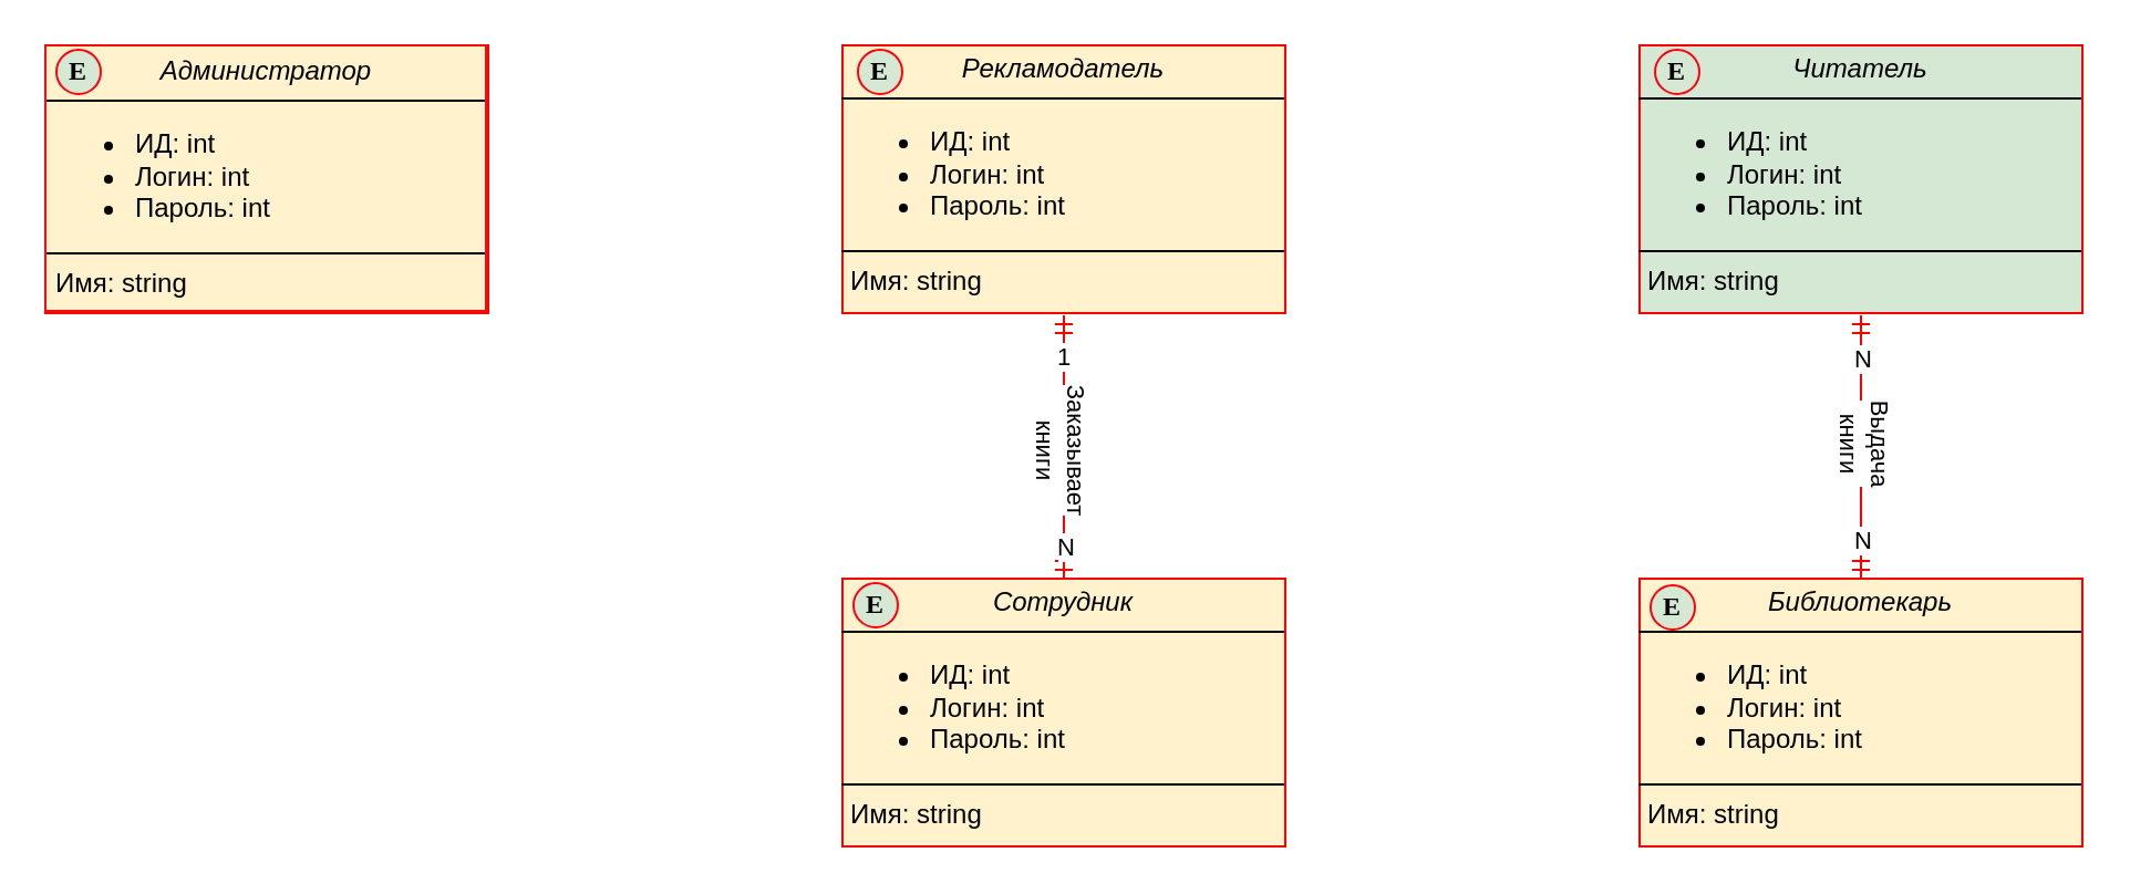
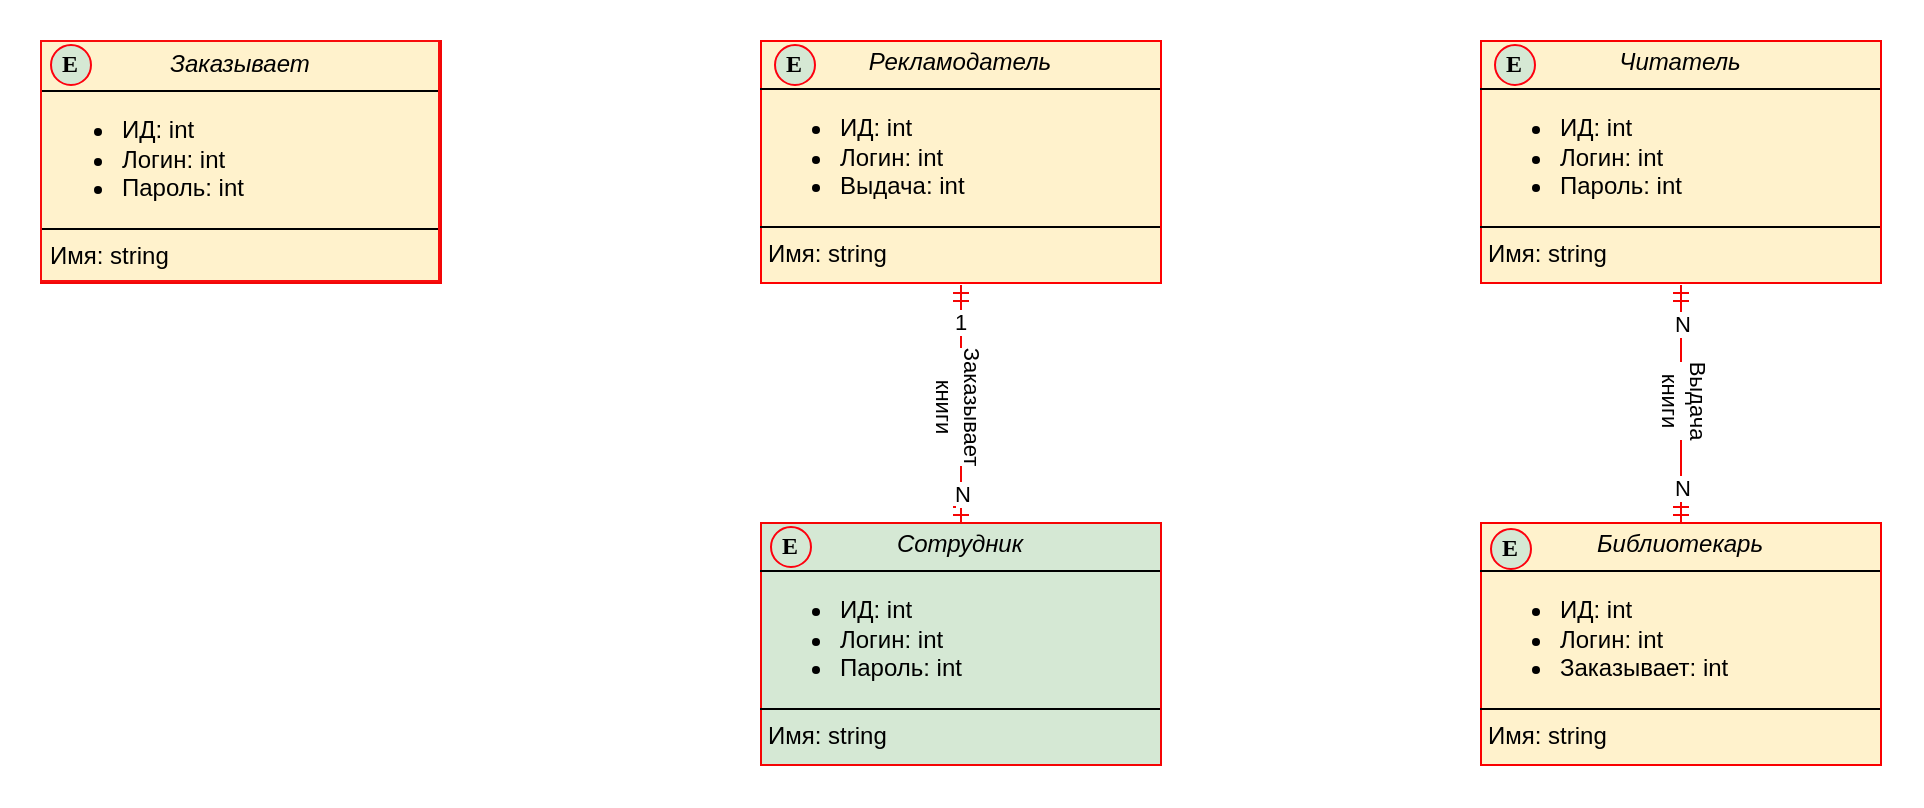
- <mxCell id="2" value="&lt;p style=&quot;margin:0px;margin-top:4px;text-align:center;&quot;&gt;&lt;i&gt;Администратор&lt;/i&gt;&lt;/p&gt;&lt;hr size=&quot;1&quot; style=&quot;border-style:solid;&quot;&gt;&lt;p style=&quot;margin:0px;margin-left:4px;&quot;&gt;&lt;/p&gt;&lt;ul&gt;&lt;li&gt;ИД: int&lt;/li&gt;&lt;li&gt;Логин: int&lt;/li&gt;&lt;li&gt;Пароль: int&lt;/li&gt;&lt;/ul&gt;&lt;p&gt;&lt;/p&gt;&lt;hr size=&quot;1&quot; style=&quot;border-style:solid;&quot;&gt;&lt;p style=&quot;margin:0px;margin-left:4px;&quot;&gt;Имя: string&lt;/p&gt;" style="verticalAlign=top;align=left;overflow=fill;html=1;whiteSpace=wrap;fillColor=#fff2cc;strokeColor=light-dark(#f20707, #6d5100);labelBorderColor=light-dark(#f80d0d, #ededed);" vertex="1" parent="1"><mxGeometry x="20" y="20" width="200" height="121" as="geometry" /></mxCell>
+ <mxCell id="2" value="&lt;p style=&quot;margin:0px;margin-top:4px;text-align:center;&quot;&gt;&lt;i&gt;Заказывает&lt;/i&gt;&lt;/p&gt;&lt;hr size=&quot;1&quot; style=&quot;border-style:solid;&quot;&gt;&lt;p style=&quot;margin:0px;margin-left:4px;&quot;&gt;&lt;/p&gt;&lt;ul&gt;&lt;li&gt;ИД: int&lt;/li&gt;&lt;li&gt;Логин: int&lt;/li&gt;&lt;li&gt;Пароль: int&lt;/li&gt;&lt;/ul&gt;&lt;p&gt;&lt;/p&gt;&lt;hr size=&quot;1&quot; style=&quot;border-style:solid;&quot;&gt;&lt;p style=&quot;margin:0px;margin-left:4px;&quot;&gt;Имя: string&lt;/p&gt;" style="verticalAlign=top;align=left;overflow=fill;html=1;whiteSpace=wrap;fillColor=#fff2cc;strokeColor=light-dark(#f20707, #6d5100);labelBorderColor=light-dark(#f80d0d, #ededed);" vertex="1" parent="1"><mxGeometry x="20" y="20" width="200" height="121" as="geometry" /></mxCell>
- <mxCell id="3" value="&lt;p style=&quot;margin:0px;margin-top:4px;text-align:center;&quot;&gt;&lt;i&gt;Рекламодатель&lt;/i&gt;&lt;/p&gt;&lt;hr size=&quot;1&quot; style=&quot;border-style:solid;&quot;&gt;&lt;p style=&quot;margin:0px;margin-left:4px;&quot;&gt;&lt;/p&gt;&lt;ul&gt;&lt;li&gt;ИД: int&lt;/li&gt;&lt;li&gt;Логин: int&lt;/li&gt;&lt;li&gt;Пароль: int&lt;/li&gt;&lt;/ul&gt;&lt;p&gt;&lt;/p&gt;&lt;hr size=&quot;1&quot; style=&quot;border-style:solid;&quot;&gt;&lt;p style=&quot;margin:0px;margin-left:4px;&quot;&gt;Имя: string&lt;/p&gt;" style="verticalAlign=top;align=left;overflow=fill;html=1;whiteSpace=wrap;fillColor=#fff2cc;strokeColor=light-dark(#fe0101, #6d5100);" vertex="1" parent="1"><mxGeometry x="380" y="20" width="200" height="121" as="geometry" /></mxCell>
+ <mxCell id="3" value="&lt;p style=&quot;margin:0px;margin-top:4px;text-align:center;&quot;&gt;&lt;i&gt;Рекламодатель&lt;/i&gt;&lt;/p&gt;&lt;hr size=&quot;1&quot; style=&quot;border-style:solid;&quot;&gt;&lt;p style=&quot;margin:0px;margin-left:4px;&quot;&gt;&lt;/p&gt;&lt;ul&gt;&lt;li&gt;ИД: int&lt;/li&gt;&lt;li&gt;Логин: int&lt;/li&gt;&lt;li&gt;Выдача: int&lt;/li&gt;&lt;/ul&gt;&lt;p&gt;&lt;/p&gt;&lt;hr size=&quot;1&quot; style=&quot;border-style:solid;&quot;&gt;&lt;p style=&quot;margin:0px;margin-left:4px;&quot;&gt;Имя: string&lt;/p&gt;" style="verticalAlign=top;align=left;overflow=fill;html=1;whiteSpace=wrap;fillColor=#fff2cc;strokeColor=light-dark(#fe0101, #6d5100);" vertex="1" parent="1"><mxGeometry x="380" y="20" width="200" height="121" as="geometry" /></mxCell>
- <mxCell id="4" value="&lt;p style=&quot;margin:0px;margin-top:4px;text-align:center;&quot;&gt;&lt;i&gt;Читатель&lt;/i&gt;&lt;/p&gt;&lt;hr size=&quot;1&quot; style=&quot;border-style:solid;&quot;&gt;&lt;p style=&quot;margin:0px;margin-left:4px;&quot;&gt;&lt;/p&gt;&lt;ul&gt;&lt;li&gt;ИД: int&lt;/li&gt;&lt;li&gt;Логин: int&lt;/li&gt;&lt;li&gt;Пароль: int&lt;/li&gt;&lt;/ul&gt;&lt;p&gt;&lt;/p&gt;&lt;hr size=&quot;1&quot; style=&quot;border-style:solid;&quot;&gt;&lt;p style=&quot;margin:0px;margin-left:4px;&quot;&gt;Имя: string&lt;/p&gt;" style="verticalAlign=top;align=left;overflow=fill;html=1;whiteSpace=wrap;strokeColor=light-dark(#f90101, #6d5100);fillColor=#d5e8d4;" vertex="1" parent="1"><mxGeometry x="740" y="20" width="200" height="121" as="geometry" /></mxCell>
+ <mxCell id="4" value="&lt;p style=&quot;margin:0px;margin-top:4px;text-align:center;&quot;&gt;&lt;i&gt;Читатель&lt;/i&gt;&lt;/p&gt;&lt;hr size=&quot;1&quot; style=&quot;border-style:solid;&quot;&gt;&lt;p style=&quot;margin:0px;margin-left:4px;&quot;&gt;&lt;/p&gt;&lt;ul&gt;&lt;li&gt;ИД: int&lt;/li&gt;&lt;li&gt;Логин: int&lt;/li&gt;&lt;li&gt;Пароль: int&lt;/li&gt;&lt;/ul&gt;&lt;p&gt;&lt;/p&gt;&lt;hr size=&quot;1&quot; style=&quot;border-style:solid;&quot;&gt;&lt;p style=&quot;margin:0px;margin-left:4px;&quot;&gt;Имя: string&lt;/p&gt;" style="verticalAlign=top;align=left;overflow=fill;html=1;whiteSpace=wrap;strokeColor=light-dark(#f90101, #6d5100);fillColor=#fff2cc;" vertex="1" parent="1"><mxGeometry x="740" y="20" width="200" height="121" as="geometry" /></mxCell>
- <mxCell id="10" value="&lt;p style=&quot;margin:0px;margin-top:4px;text-align:center;&quot;&gt;&lt;i&gt;Библиотекарь&lt;/i&gt;&lt;/p&gt;&lt;hr size=&quot;1&quot; style=&quot;border-style:solid;&quot;&gt;&lt;p style=&quot;margin:0px;margin-left:4px;&quot;&gt;&lt;/p&gt;&lt;ul&gt;&lt;li&gt;ИД: int&lt;/li&gt;&lt;li&gt;Логин: int&lt;/li&gt;&lt;li&gt;Пароль: int&lt;/li&gt;&lt;/ul&gt;&lt;p&gt;&lt;/p&gt;&lt;hr size=&quot;1&quot; style=&quot;border-style:solid;&quot;&gt;&lt;p style=&quot;margin:0px;margin-left:4px;&quot;&gt;Имя: string&lt;/p&gt;" style="verticalAlign=top;align=left;overflow=fill;html=1;whiteSpace=wrap;fillColor=#fff2cc;strokeColor=light-dark(#fa0000, #6d5100);" vertex="1" parent="1"><mxGeometry x="740" y="261" width="200" height="121" as="geometry" /></mxCell>
+ <mxCell id="10" value="&lt;p style=&quot;margin:0px;margin-top:4px;text-align:center;&quot;&gt;&lt;i&gt;Библиотекарь&lt;/i&gt;&lt;/p&gt;&lt;hr size=&quot;1&quot; style=&quot;border-style:solid;&quot;&gt;&lt;p style=&quot;margin:0px;margin-left:4px;&quot;&gt;&lt;/p&gt;&lt;ul&gt;&lt;li&gt;ИД: int&lt;/li&gt;&lt;li&gt;Логин: int&lt;/li&gt;&lt;li&gt;Заказывает: int&lt;/li&gt;&lt;/ul&gt;&lt;p&gt;&lt;/p&gt;&lt;hr size=&quot;1&quot; style=&quot;border-style:solid;&quot;&gt;&lt;p style=&quot;margin:0px;margin-left:4px;&quot;&gt;Имя: string&lt;/p&gt;" style="verticalAlign=top;align=left;overflow=fill;html=1;whiteSpace=wrap;fillColor=#fff2cc;strokeColor=light-dark(#fa0000, #6d5100);" vertex="1" parent="1"><mxGeometry x="740" y="261" width="200" height="121" as="geometry" /></mxCell>
- <mxCell id="5" value="&lt;p style=&quot;margin:0px;margin-top:4px;text-align:center;&quot;&gt;&lt;i&gt;Сотрудник&lt;/i&gt;&lt;/p&gt;&lt;hr size=&quot;1&quot; style=&quot;border-style:solid;&quot;&gt;&lt;p style=&quot;margin:0px;margin-left:4px;&quot;&gt;&lt;/p&gt;&lt;ul&gt;&lt;li&gt;ИД: int&lt;/li&gt;&lt;li&gt;Логин: int&lt;/li&gt;&lt;li&gt;Пароль: int&lt;/li&gt;&lt;/ul&gt;&lt;p&gt;&lt;/p&gt;&lt;hr size=&quot;1&quot; style=&quot;border-style:solid;&quot;&gt;&lt;p style=&quot;margin:0px;margin-left:4px;&quot;&gt;Имя: string&lt;/p&gt;" style="verticalAlign=top;align=left;overflow=fill;html=1;whiteSpace=wrap;fillColor=#fff2cc;strokeColor=light-dark(#f50505, #6d5100);" vertex="1" parent="1"><mxGeometry x="380" y="261" width="200" height="121" as="geometry" /></mxCell>
+ <mxCell id="5" value="&lt;p style=&quot;margin:0px;margin-top:4px;text-align:center;&quot;&gt;&lt;i&gt;Сотрудник&lt;/i&gt;&lt;/p&gt;&lt;hr size=&quot;1&quot; style=&quot;border-style:solid;&quot;&gt;&lt;p style=&quot;margin:0px;margin-left:4px;&quot;&gt;&lt;/p&gt;&lt;ul&gt;&lt;li&gt;ИД: int&lt;/li&gt;&lt;li&gt;Логин: int&lt;/li&gt;&lt;li&gt;Пароль: int&lt;/li&gt;&lt;/ul&gt;&lt;p&gt;&lt;/p&gt;&lt;hr size=&quot;1&quot; style=&quot;border-style:solid;&quot;&gt;&lt;p style=&quot;margin:0px;margin-left:4px;&quot;&gt;Имя: string&lt;/p&gt;" style="verticalAlign=top;align=left;overflow=fill;html=1;whiteSpace=wrap;fillColor=#d5e8d4;strokeColor=light-dark(#f50505, #6d5100);" vertex="1" parent="1"><mxGeometry x="380" y="261" width="200" height="121" as="geometry" /></mxCell>
